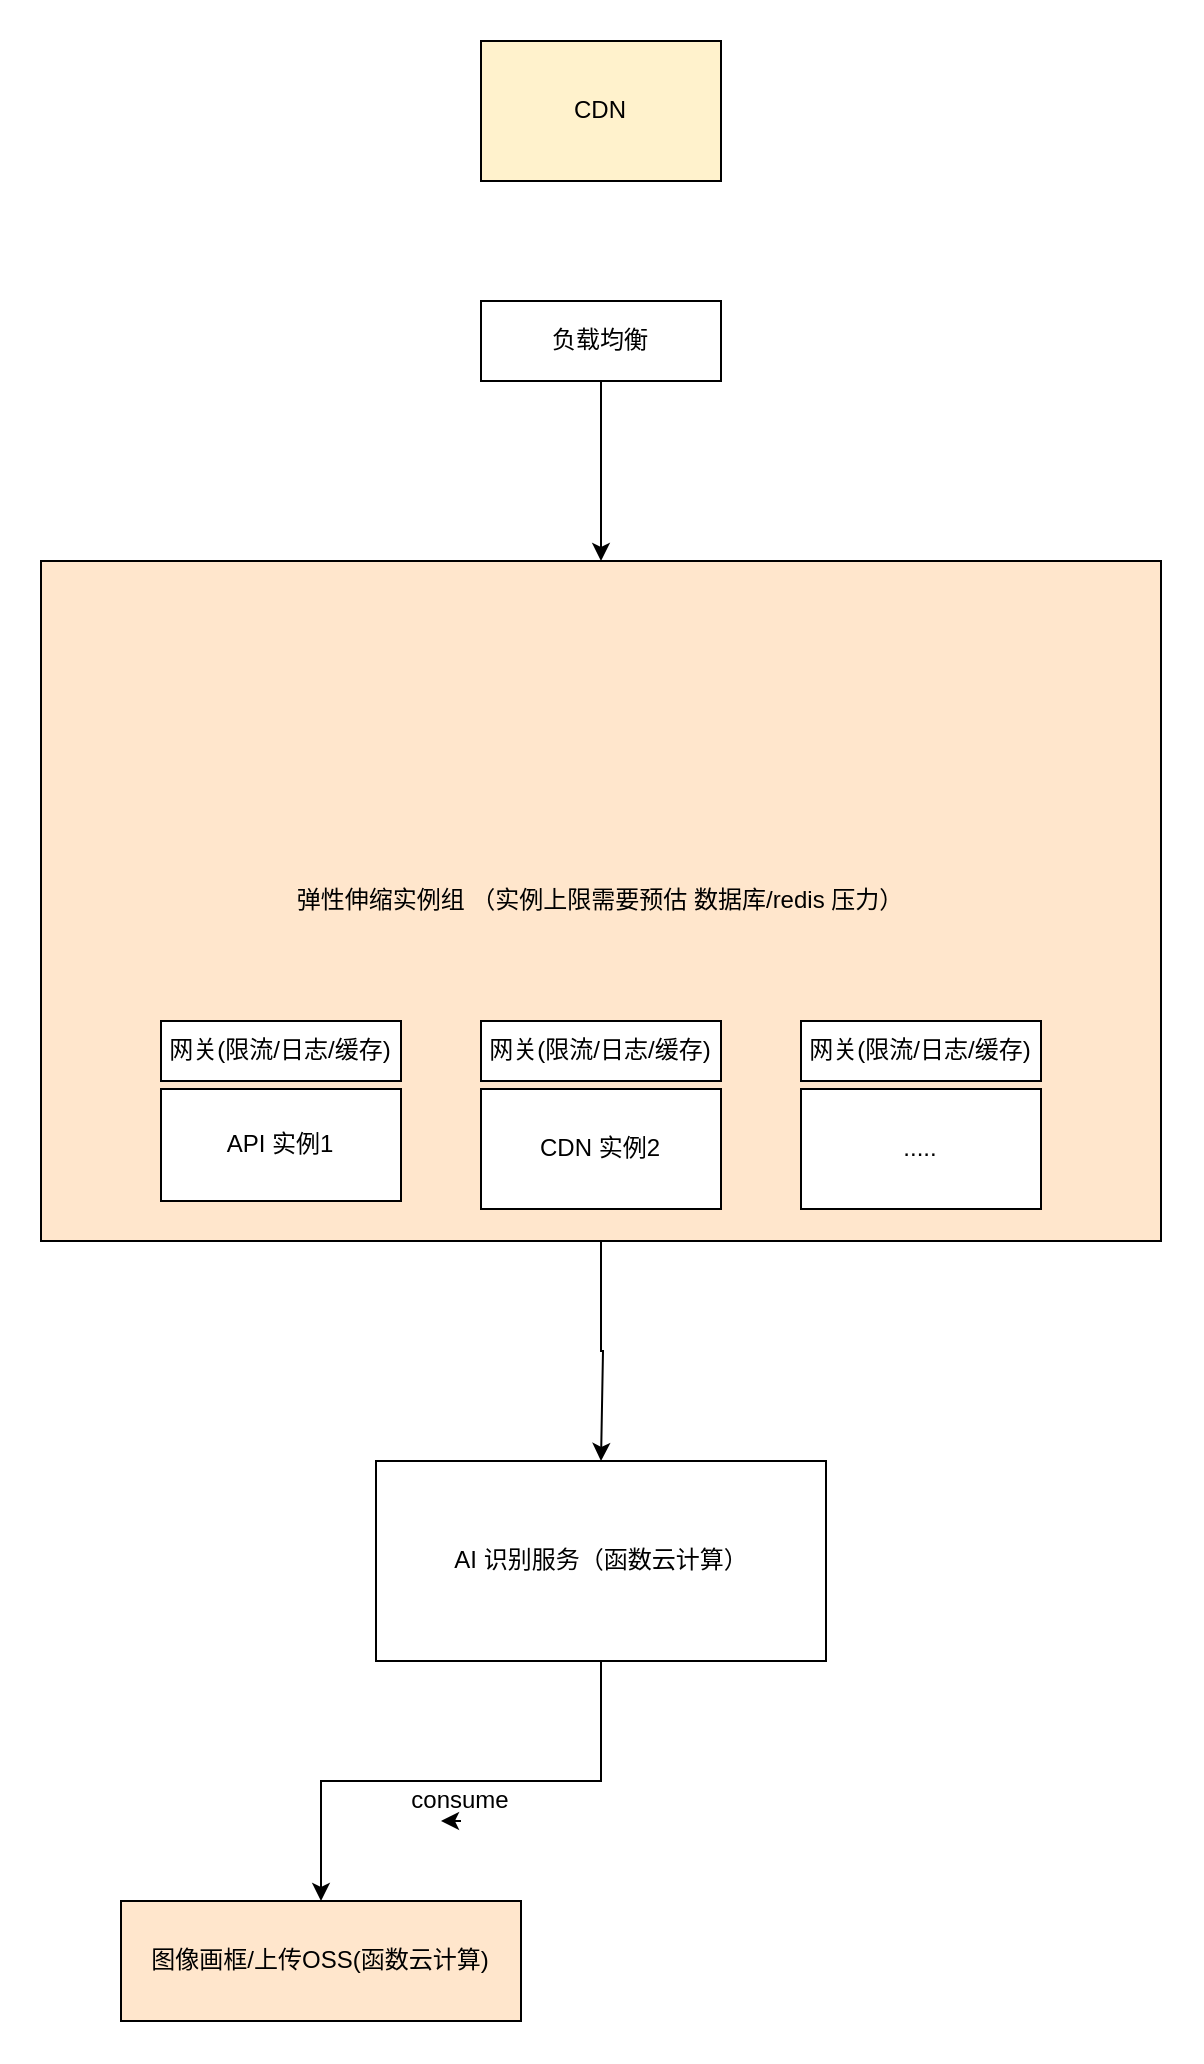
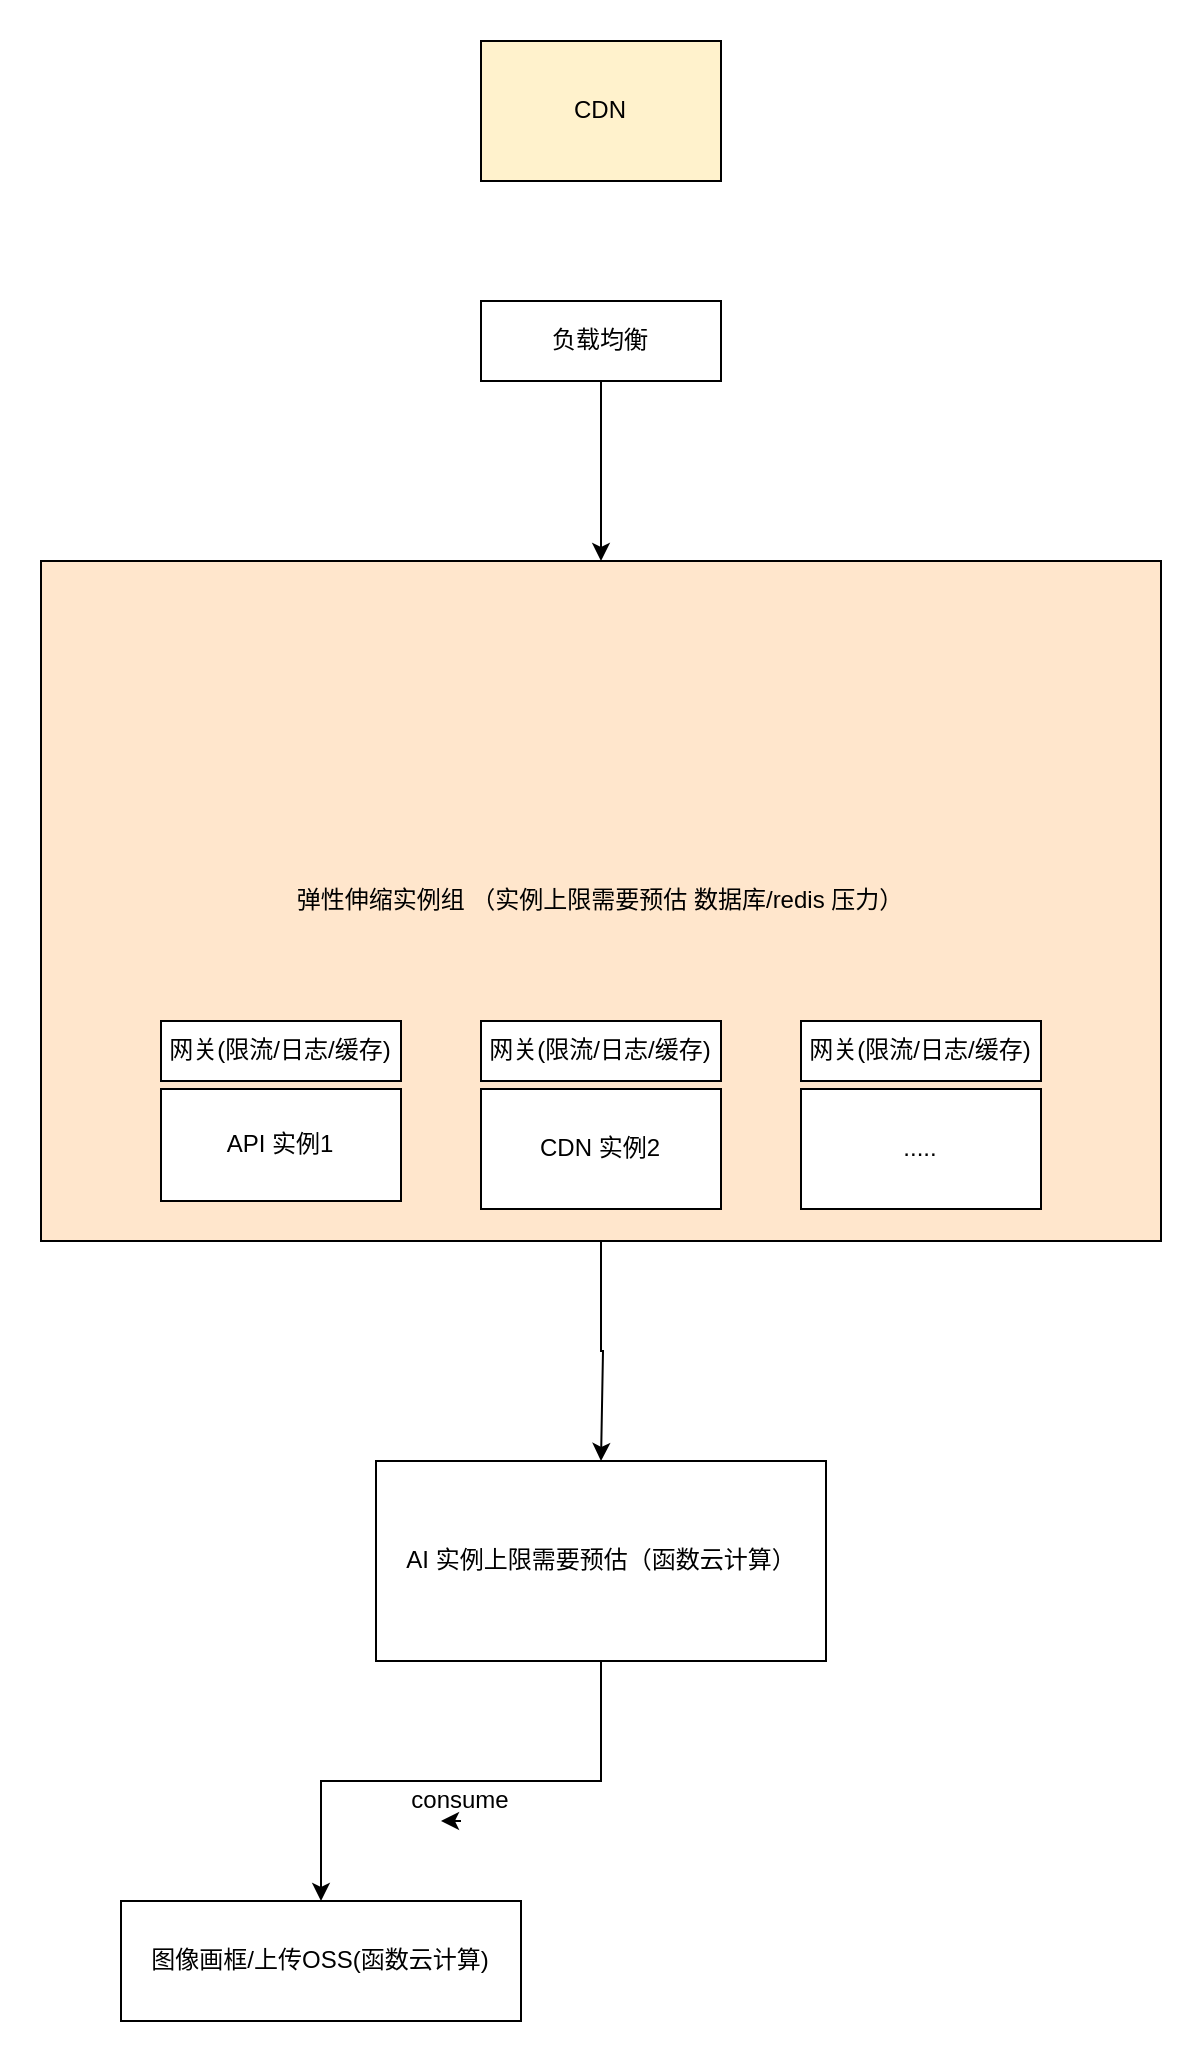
- <mxCell id="14" value="AI 识别服务（函数云计算）" style="rounded=0;whiteSpace=wrap;html=1;" vertex="1" parent="1"><mxGeometry x="187.5" y="730" width="225" height="100" as="geometry" /></mxCell>
+ <mxCell id="14" value="AI 实例上限需要预估（函数云计算）" style="rounded=0;whiteSpace=wrap;html=1;" vertex="1" parent="1"><mxGeometry x="187.5" y="730" width="225" height="100" as="geometry" /></mxCell>
- <mxCell id="15" value="图像画框/上传OSS(函数云计算)" style="rounded=0;whiteSpace=wrap;html=1;fillColor=#ffe6cc;" vertex="1" parent="1"><mxGeometry x="60" y="950" width="200" height="60" as="geometry" /></mxCell>
+ <mxCell id="15" value="图像画框/上传OSS(函数云计算)" style="rounded=0;whiteSpace=wrap;html=1;" vertex="1" parent="1"><mxGeometry x="60" y="950" width="200" height="60" as="geometry" /></mxCell>
